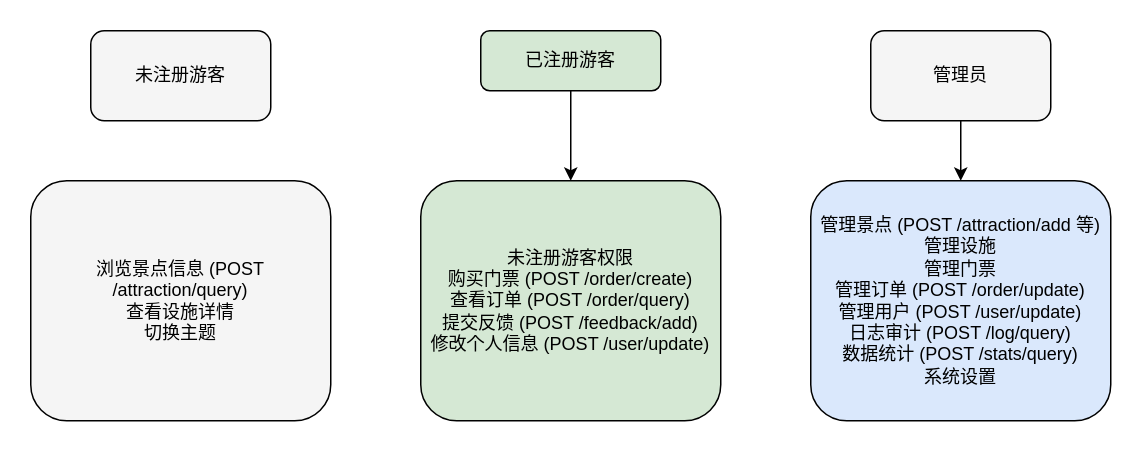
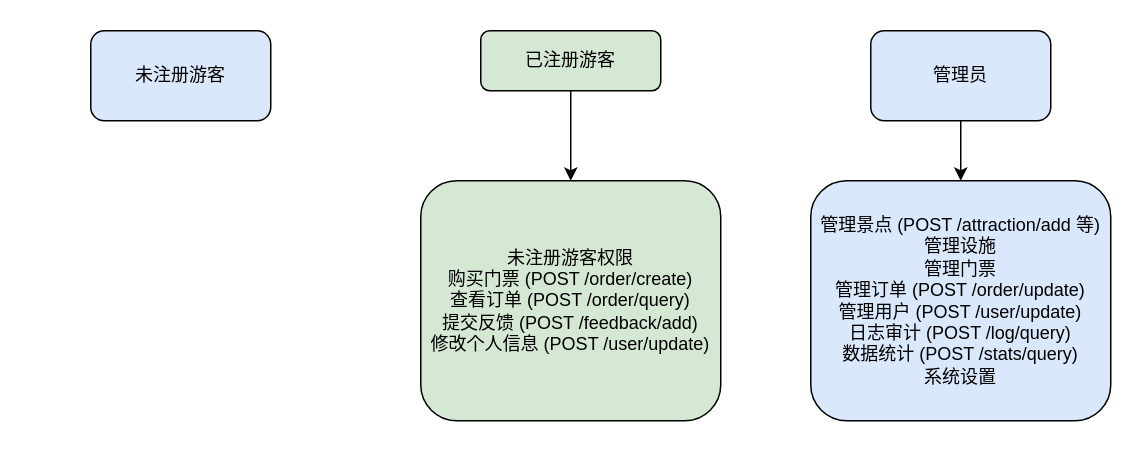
- <mxCell id="2" value="未注册游客" style="rounded=1;whiteSpace=wrap;html=1;fillColor=#f5f5f5;strokeColor=#000000;fontSize=12;" parent="1" vertex="1"><mxGeometry x="60" y="20" width="120" height="60" as="geometry" /></mxCell>
+ <mxCell id="2" value="未注册游客" style="rounded=1;whiteSpace=wrap;html=1;fillColor=#dae8fc;strokeColor=#000000;fontSize=12;" parent="1" vertex="1"><mxGeometry x="60" y="20" width="120" height="60" as="geometry" /></mxCell>
- <mxCell id="7" value="管理员" style="rounded=1;whiteSpace=wrap;html=1;fillColor=#f5f5f5;strokeColor=#000000;fontSize=12;" parent="1" vertex="1"><mxGeometry x="580" y="20" width="120" height="60" as="geometry" /></mxCell>
+ <mxCell id="7" value="管理员" style="rounded=1;whiteSpace=wrap;html=1;fillColor=#dae8fc;strokeColor=#000000;fontSize=12;" parent="1" vertex="1"><mxGeometry x="580" y="20" width="120" height="60" as="geometry" /></mxCell>
- <mxCell id="3" value="浏览景点信息 (POST /attraction/query)&lt;br&gt;查看设施详情&lt;br&gt;切换主题" style="rounded=1;whiteSpace=wrap;html=1;fillColor=#f5f5f5;strokeColor=#000000;fontSize=12;" parent="1" vertex="1"><mxGeometry x="20" y="120" width="200" height="160" as="geometry" /></mxCell>
